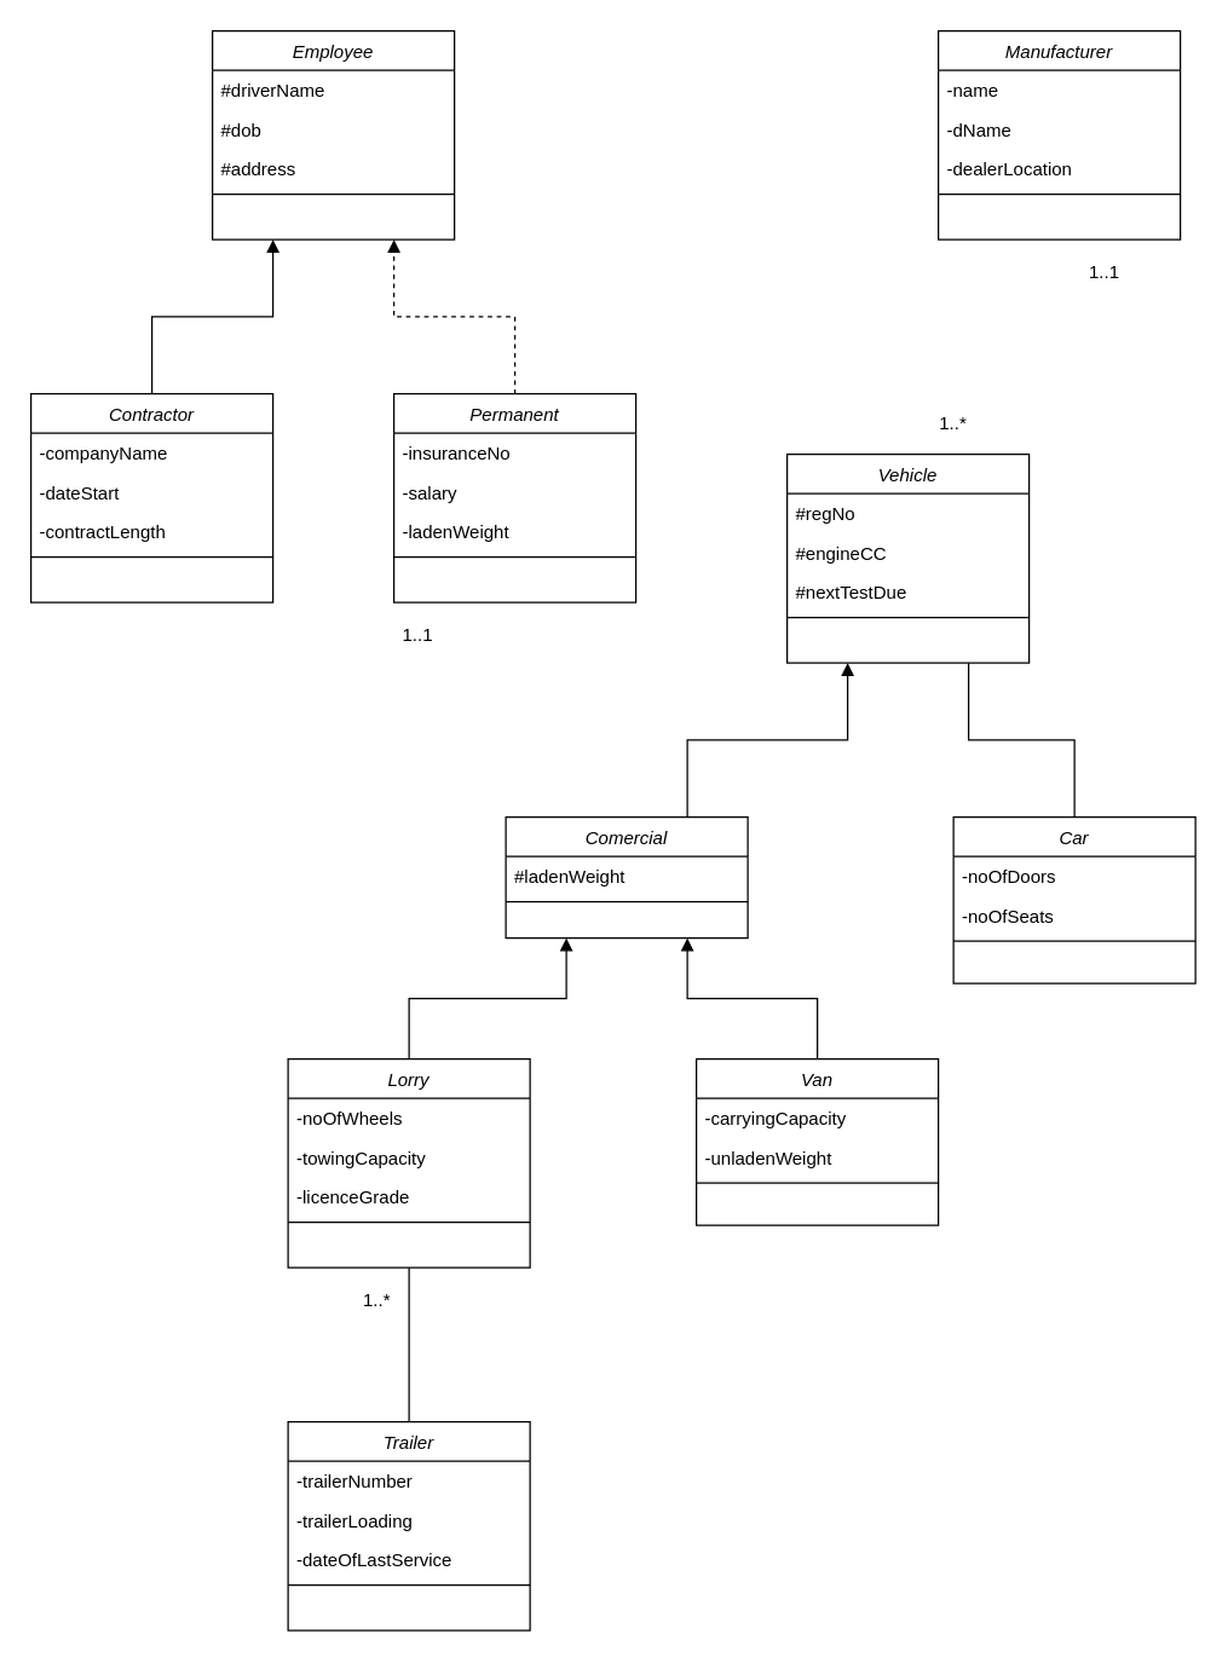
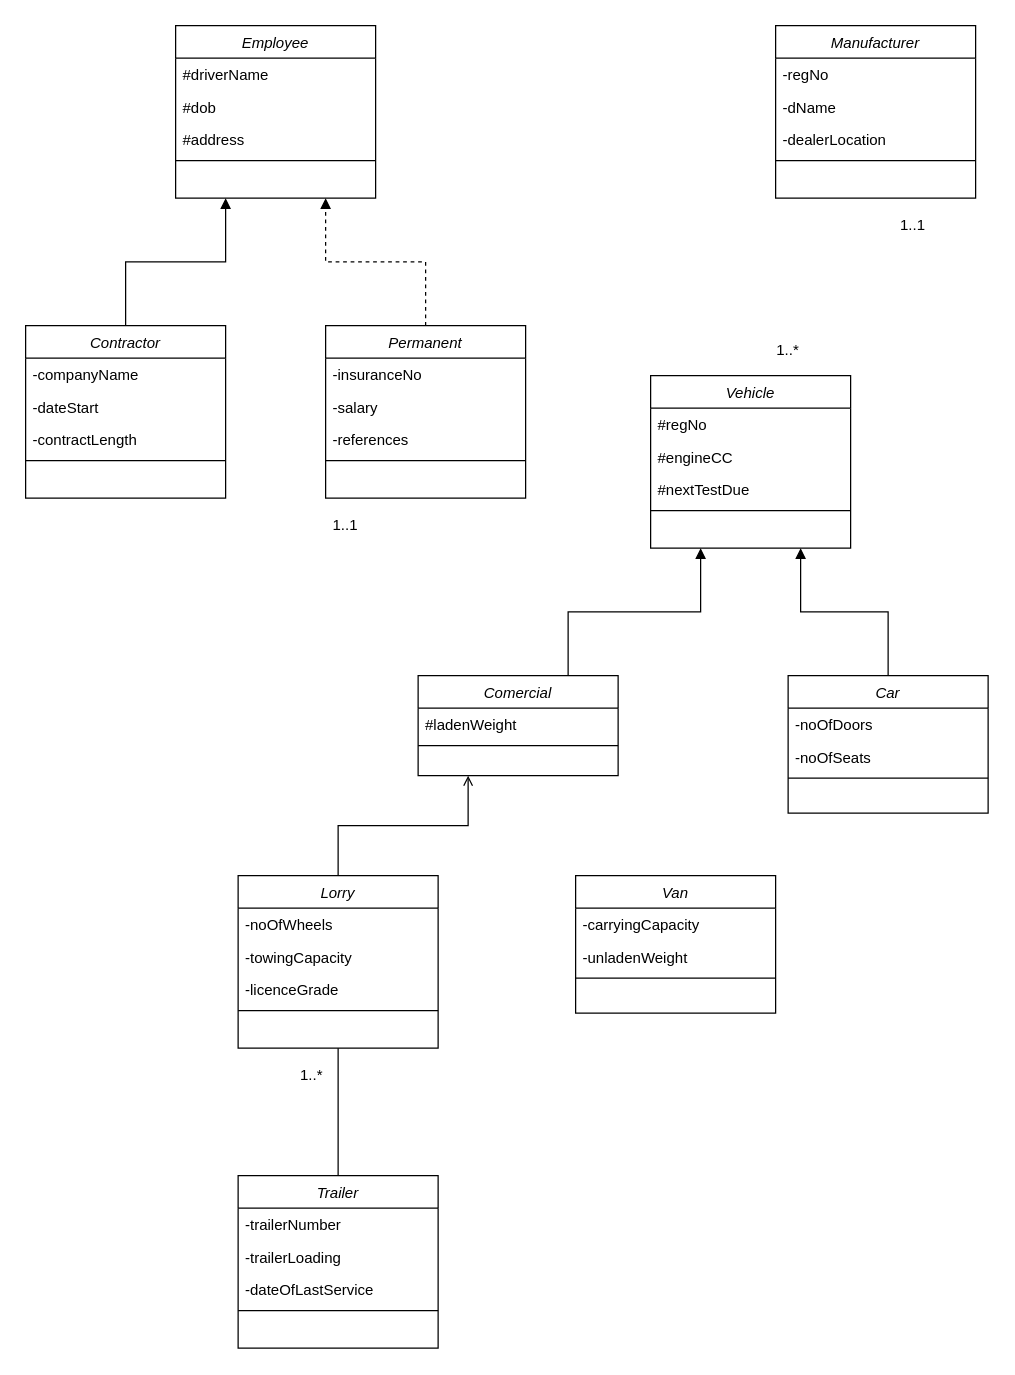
- <mxCell id="20" value="-name" style="text;align=left;verticalAlign=top;spacingLeft=4;spacingRight=4;overflow=hidden;rotatable=0;points=[[0,0.5],[1,0.5]];portConstraint=eastwest;" vertex="1" parent="19"><mxGeometry y="26" width="160" height="26" as="geometry" /></mxCell>
+ <mxCell id="20" value="-regNo" style="text;align=left;verticalAlign=top;spacingLeft=4;spacingRight=4;overflow=hidden;rotatable=0;points=[[0,0.5],[1,0.5]];portConstraint=eastwest;" vertex="1" parent="19"><mxGeometry y="26" width="160" height="26" as="geometry" /></mxCell>
- <mxCell id="11" value="-ladenWeight" style="text;align=left;verticalAlign=top;spacingLeft=4;spacingRight=4;overflow=hidden;rotatable=0;points=[[0,0.5],[1,0.5]];portConstraint=eastwest;rounded=0;shadow=0;html=0;" vertex="1" parent="8"><mxGeometry y="78" width="160" height="26" as="geometry" /></mxCell>
+ <mxCell id="11" value="-references" style="text;align=left;verticalAlign=top;spacingLeft=4;spacingRight=4;overflow=hidden;rotatable=0;points=[[0,0.5],[1,0.5]];portConstraint=eastwest;rounded=0;shadow=0;html=0;" vertex="1" parent="8"><mxGeometry y="78" width="160" height="26" as="geometry" /></mxCell>
- <mxCell id="33" style="edgeStyle=orthogonalEdgeStyle;rounded=0;orthogonalLoop=1;jettySize=auto;html=1;exitX=0.5;exitY=0;exitDx=0;exitDy=0;entryX=0.75;entryY=1;entryDx=0;entryDy=0;endArrow=none;endFill=1;" edge="1" parent="1" source="34" target="24"><mxGeometry relative="1" as="geometry" /></mxCell>
+ <mxCell id="33" style="edgeStyle=orthogonalEdgeStyle;rounded=0;orthogonalLoop=1;jettySize=auto;html=1;exitX=0.5;exitY=0;exitDx=0;exitDy=0;entryX=0.75;entryY=1;entryDx=0;entryDy=0;endArrow=block;endFill=1;" edge="1" parent="1" source="34" target="24"><mxGeometry relative="1" as="geometry" /></mxCell>
- <mxCell id="43" style="edgeStyle=orthogonalEdgeStyle;rounded=0;orthogonalLoop=1;jettySize=auto;html=1;exitX=0.5;exitY=0;exitDx=0;exitDy=0;entryX=0.25;entryY=1;entryDx=0;entryDy=0;endArrow=block;endFill=1;" edge="1" parent="1" source="44" target="30"><mxGeometry relative="1" as="geometry" /></mxCell>
+ <mxCell id="43" style="edgeStyle=orthogonalEdgeStyle;rounded=0;orthogonalLoop=1;jettySize=auto;html=1;exitX=0.5;exitY=0;exitDx=0;exitDy=0;entryX=0.25;entryY=1;entryDx=0;entryDy=0;endArrow=open;endFill=1;" edge="1" parent="1" source="44" target="30"><mxGeometry relative="1" as="geometry" /></mxCell>
- <mxCell id="38" style="edgeStyle=orthogonalEdgeStyle;rounded=0;orthogonalLoop=1;jettySize=auto;html=1;exitX=0.5;exitY=0;exitDx=0;exitDy=0;entryX=0.75;entryY=1;entryDx=0;entryDy=0;endArrow=block;endFill=1;" edge="1" parent="1" source="39" target="30"><mxGeometry relative="1" as="geometry" /></mxCell>
